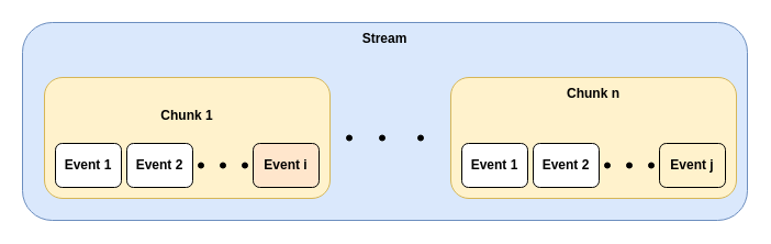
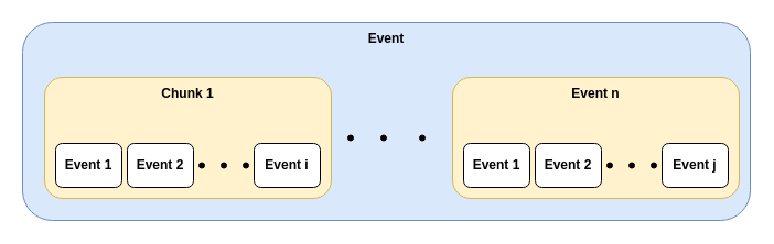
- <mxCell id="4" value="&lt;b&gt;Stream&lt;/b&gt;" style="text;html=1;strokeColor=none;fillColor=none;align=center;verticalAlign=middle;whiteSpace=wrap;rounded=0;" parent="1" vertex="1"><mxGeometry x="320" width="60" height="30" as="geometry" y="20" /></mxCell>
+ <mxCell id="4" value="&lt;b&gt;Event&lt;/b&gt;" style="text;html=1;strokeColor=none;fillColor=none;align=center;verticalAlign=middle;whiteSpace=wrap;rounded=0;" parent="1" vertex="1"><mxGeometry x="320" width="60" height="30" as="geometry" y="20" /></mxCell>
- <mxCell id="19" value="&lt;b&gt;Chunk n&lt;/b&gt;" style="text;html=1;strokeColor=none;fillColor=none;align=center;verticalAlign=middle;whiteSpace=wrap;rounded=0;" parent="1" vertex="1"><mxGeometry x="510" y="70" width="60" height="30" as="geometry" /></mxCell>
+ <mxCell id="19" value="&lt;b&gt;Event n&lt;/b&gt;" style="text;html=1;strokeColor=none;fillColor=none;align=center;verticalAlign=middle;whiteSpace=wrap;rounded=0;" parent="1" vertex="1"><mxGeometry x="510" y="70" width="60" height="30" as="geometry" /></mxCell>
- <mxCell id="11" value="&lt;b&gt;Chunk 1&lt;/b&gt;" style="text;html=1;strokeColor=none;fillColor=none;align=center;verticalAlign=middle;whiteSpace=wrap;rounded=0;" parent="1" vertex="1"><mxGeometry x="140" y="90" width="60" height="30" as="geometry" /></mxCell>
+ <mxCell id="11" value="&lt;b&gt;Chunk 1&lt;/b&gt;" style="text;html=1;strokeColor=none;fillColor=none;align=center;verticalAlign=middle;whiteSpace=wrap;rounded=0;" parent="1" vertex="1"><mxGeometry x="140" y="70" width="60" height="30" as="geometry" /></mxCell>
- <mxCell id="7" value="&lt;b&gt;Event i&lt;/b&gt;" style="rounded=1;whiteSpace=wrap;html=1;fillColor=#ffe6cc;" parent="1" vertex="1"><mxGeometry x="230" y="130" width="60" height="40" as="geometry" /></mxCell>
+ <mxCell id="7" value="&lt;b&gt;Event i&lt;/b&gt;" style="rounded=1;whiteSpace=wrap;html=1;" parent="1" vertex="1"><mxGeometry x="230" y="130" width="60" height="40" as="geometry" /></mxCell>
- <mxCell id="15" value="&lt;b&gt;Event j&lt;/b&gt;" style="rounded=1;whiteSpace=wrap;html=1;fillColor=#fff2cc;" parent="1" vertex="1"><mxGeometry x="600" y="130" width="60" height="40" as="geometry" /></mxCell>
+ <mxCell id="15" value="&lt;b&gt;Event j&lt;/b&gt;" style="rounded=1;whiteSpace=wrap;html=1;" parent="1" vertex="1"><mxGeometry x="600" y="130" width="60" height="40" as="geometry" /></mxCell>
